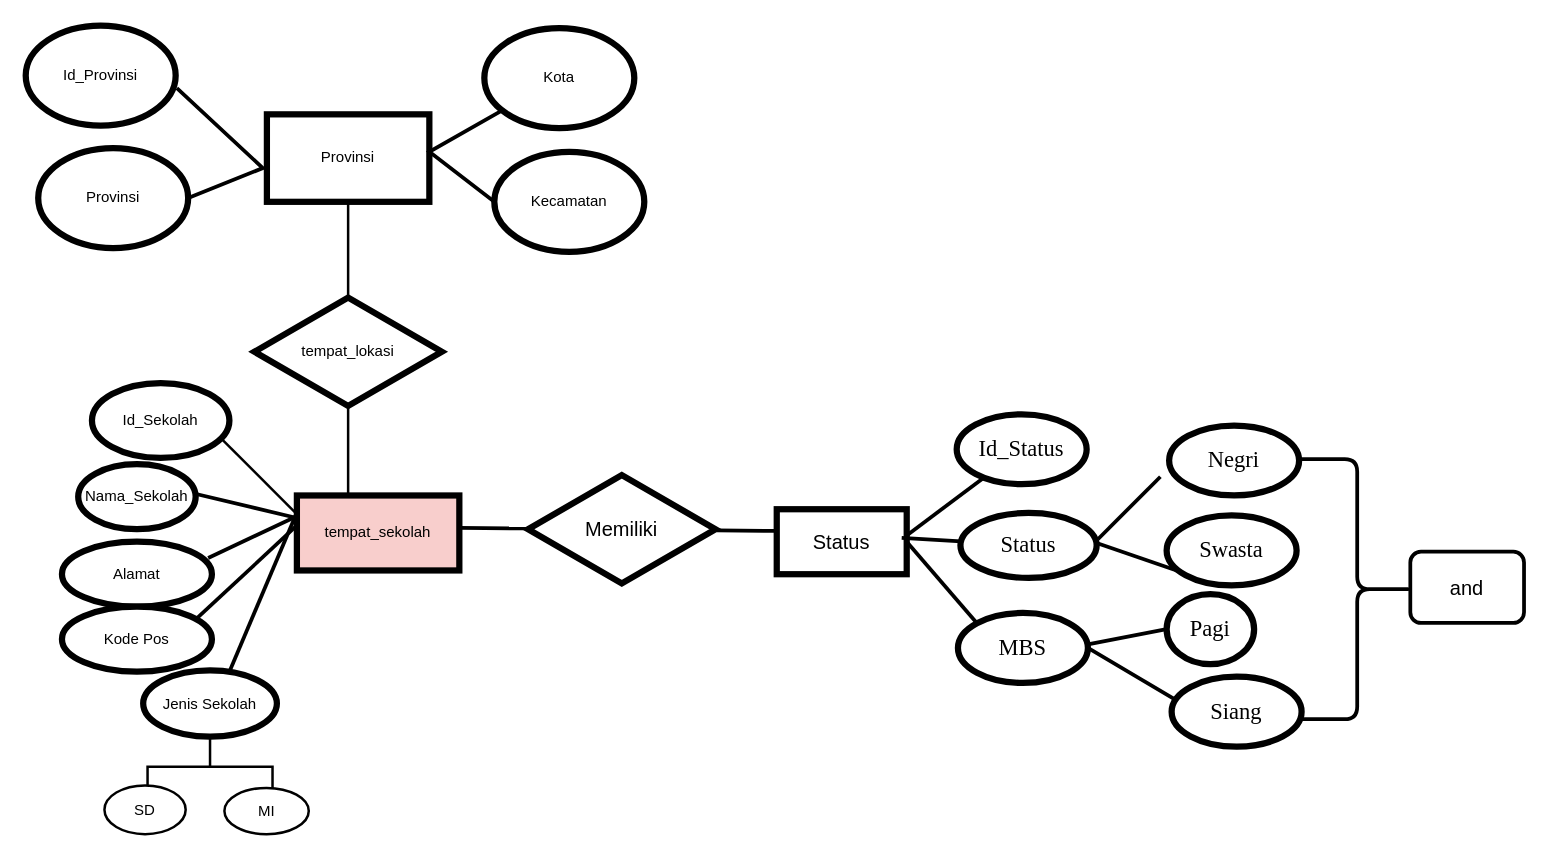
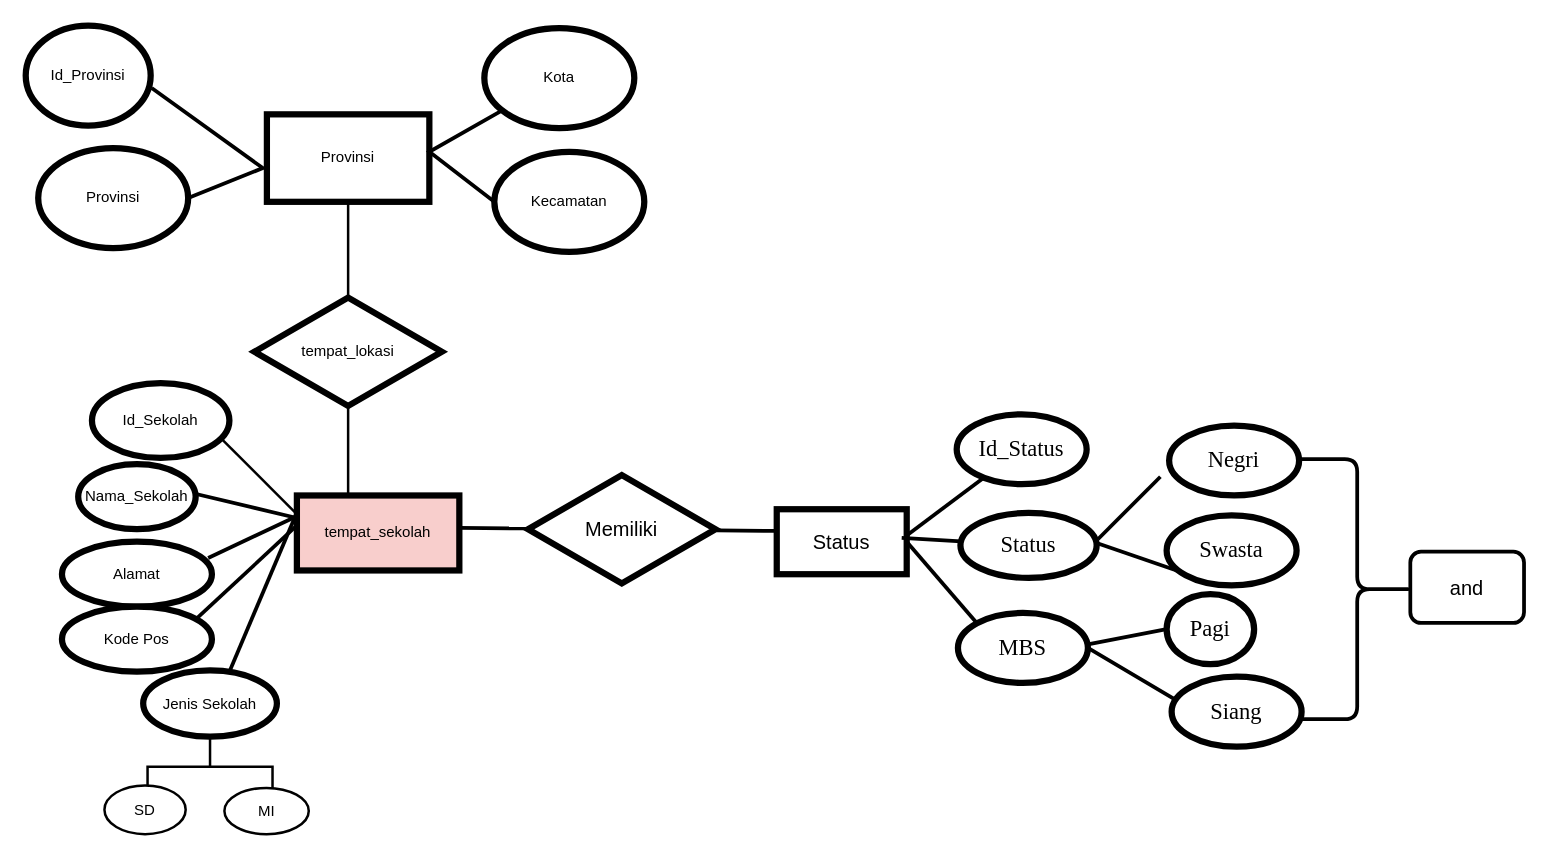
- <mxCell id="3" value="Id_Provinsi" style="ellipse;whiteSpace=wrap;html=1;strokeColor=#000000;strokeWidth=5;" parent="1" vertex="1"><mxGeometry x="20" y="20" width="120" height="80" as="geometry" /></mxCell>
+ <mxCell id="3" value="Id_Provinsi" style="ellipse;whiteSpace=wrap;html=1;strokeColor=#000000;strokeWidth=5;" parent="1" vertex="1"><mxGeometry x="20" y="20" width="100" height="80" as="geometry" /></mxCell>
